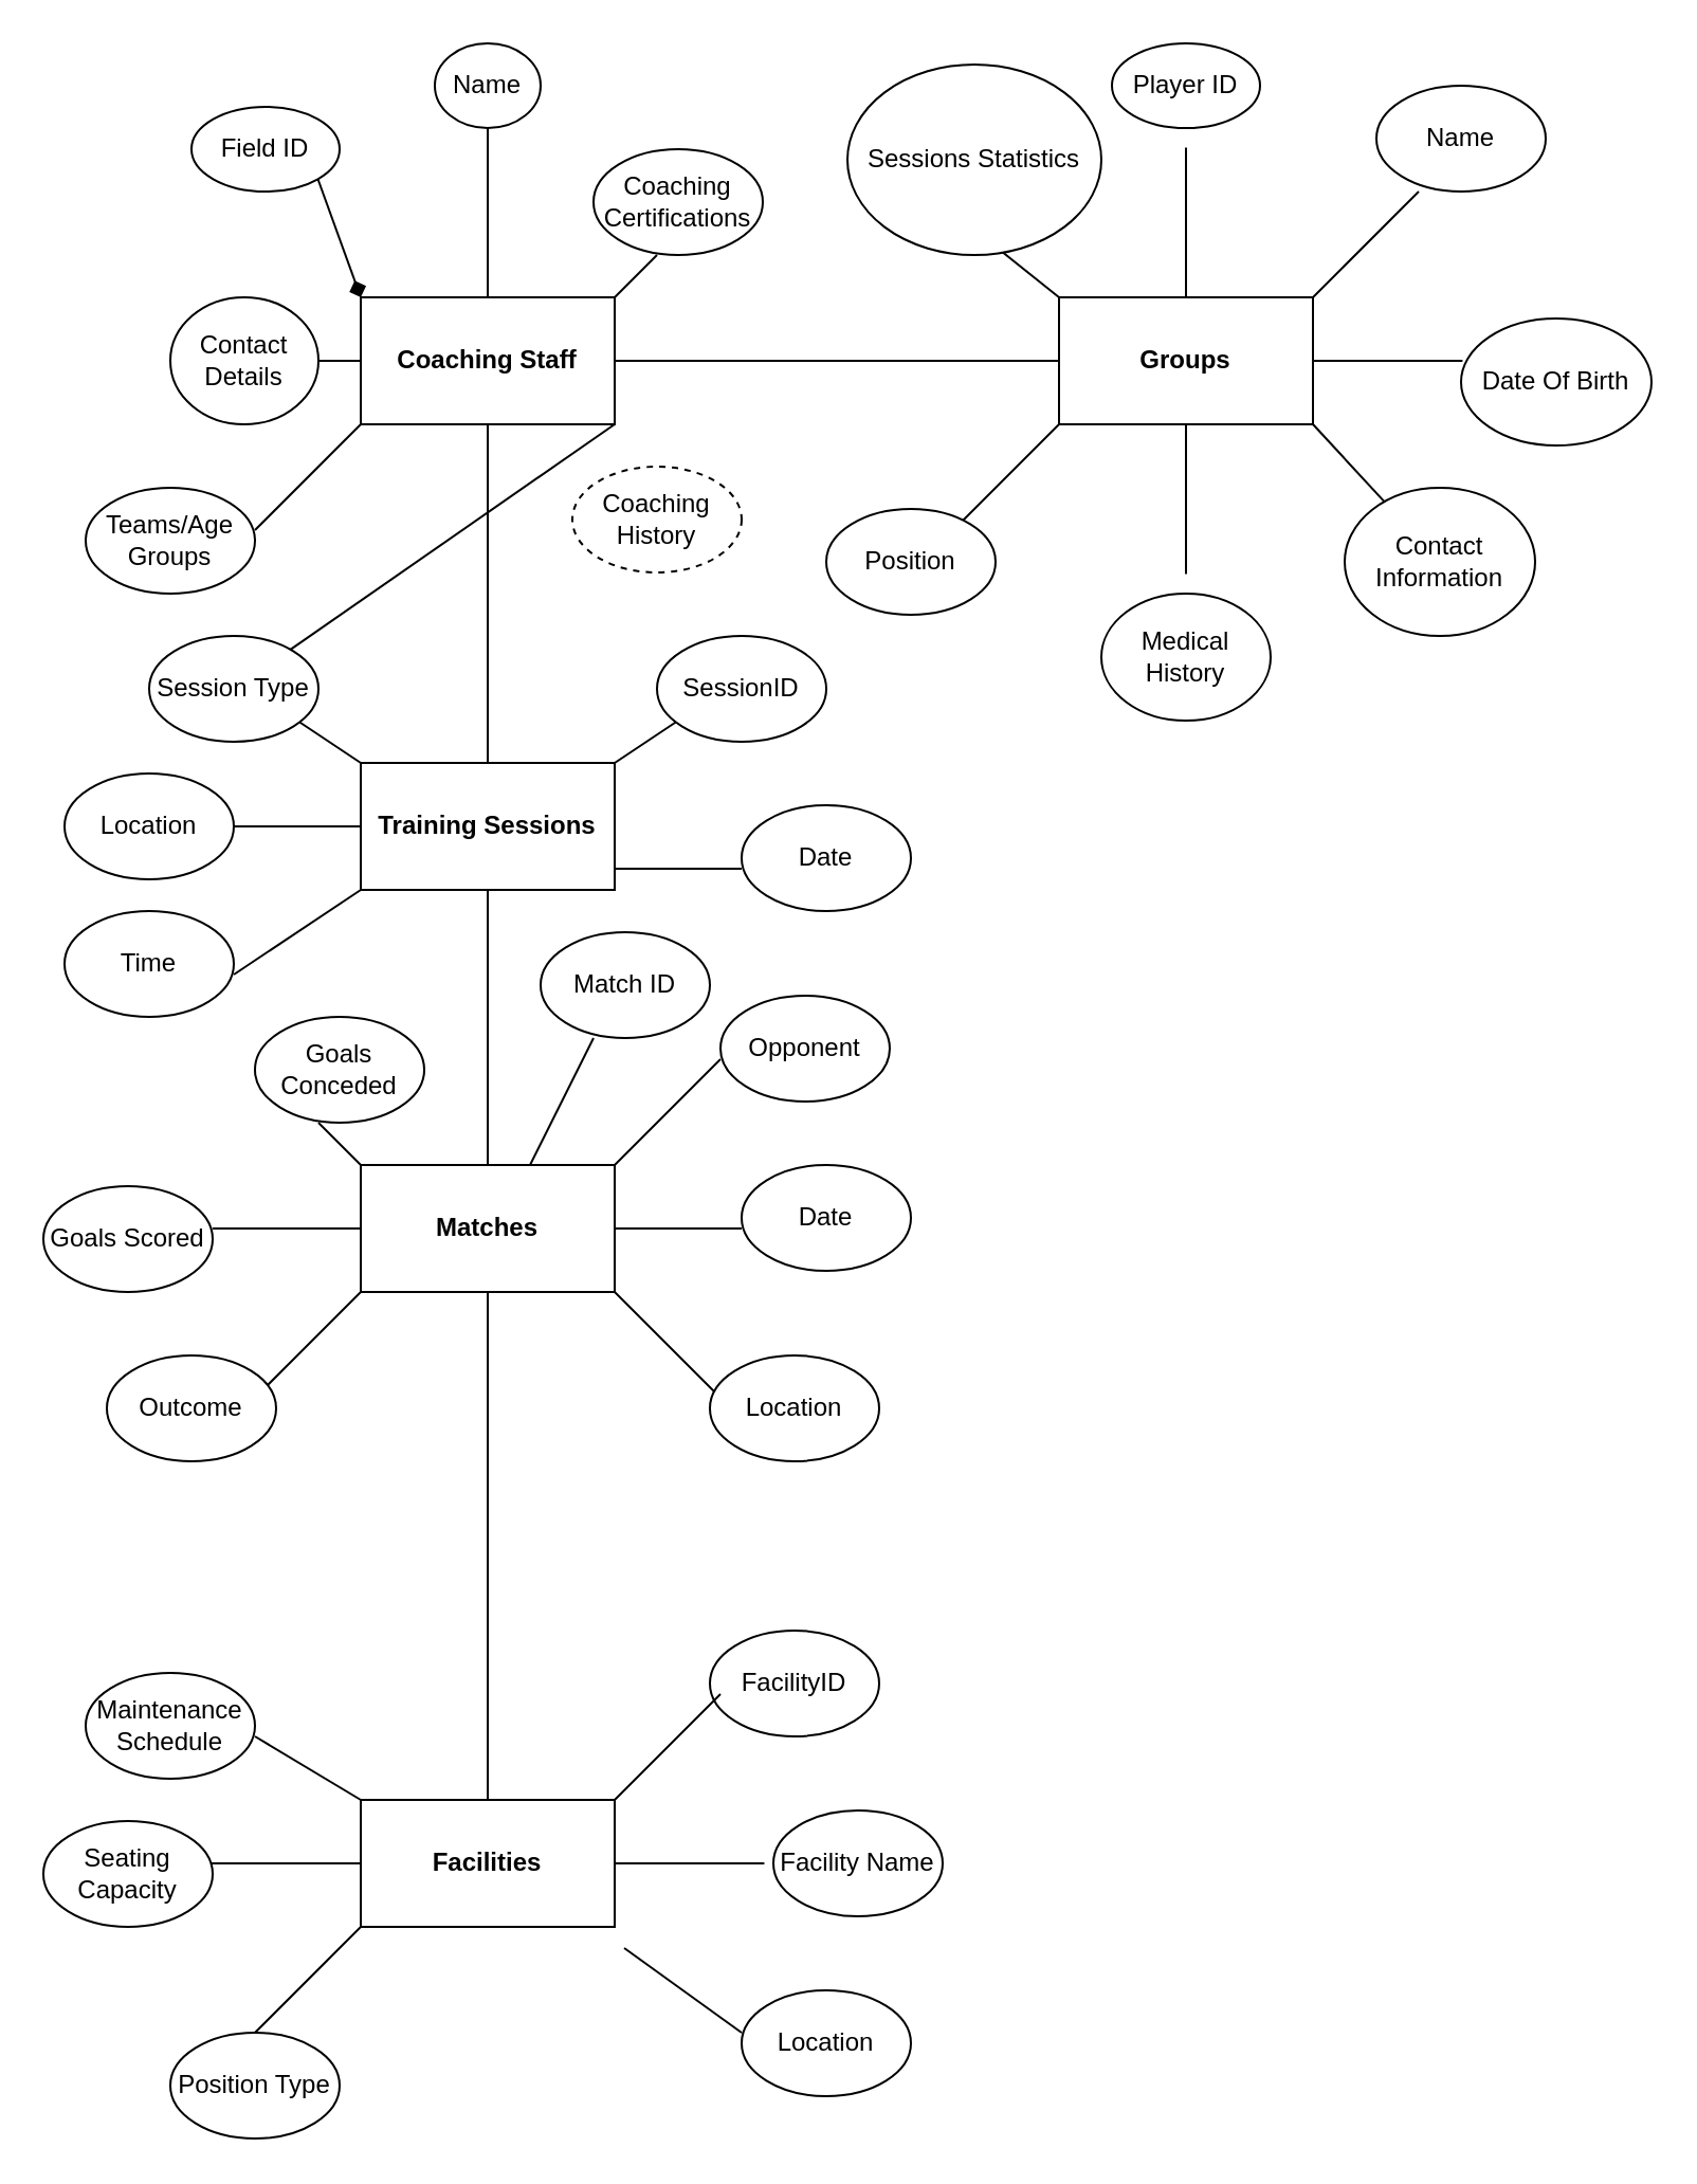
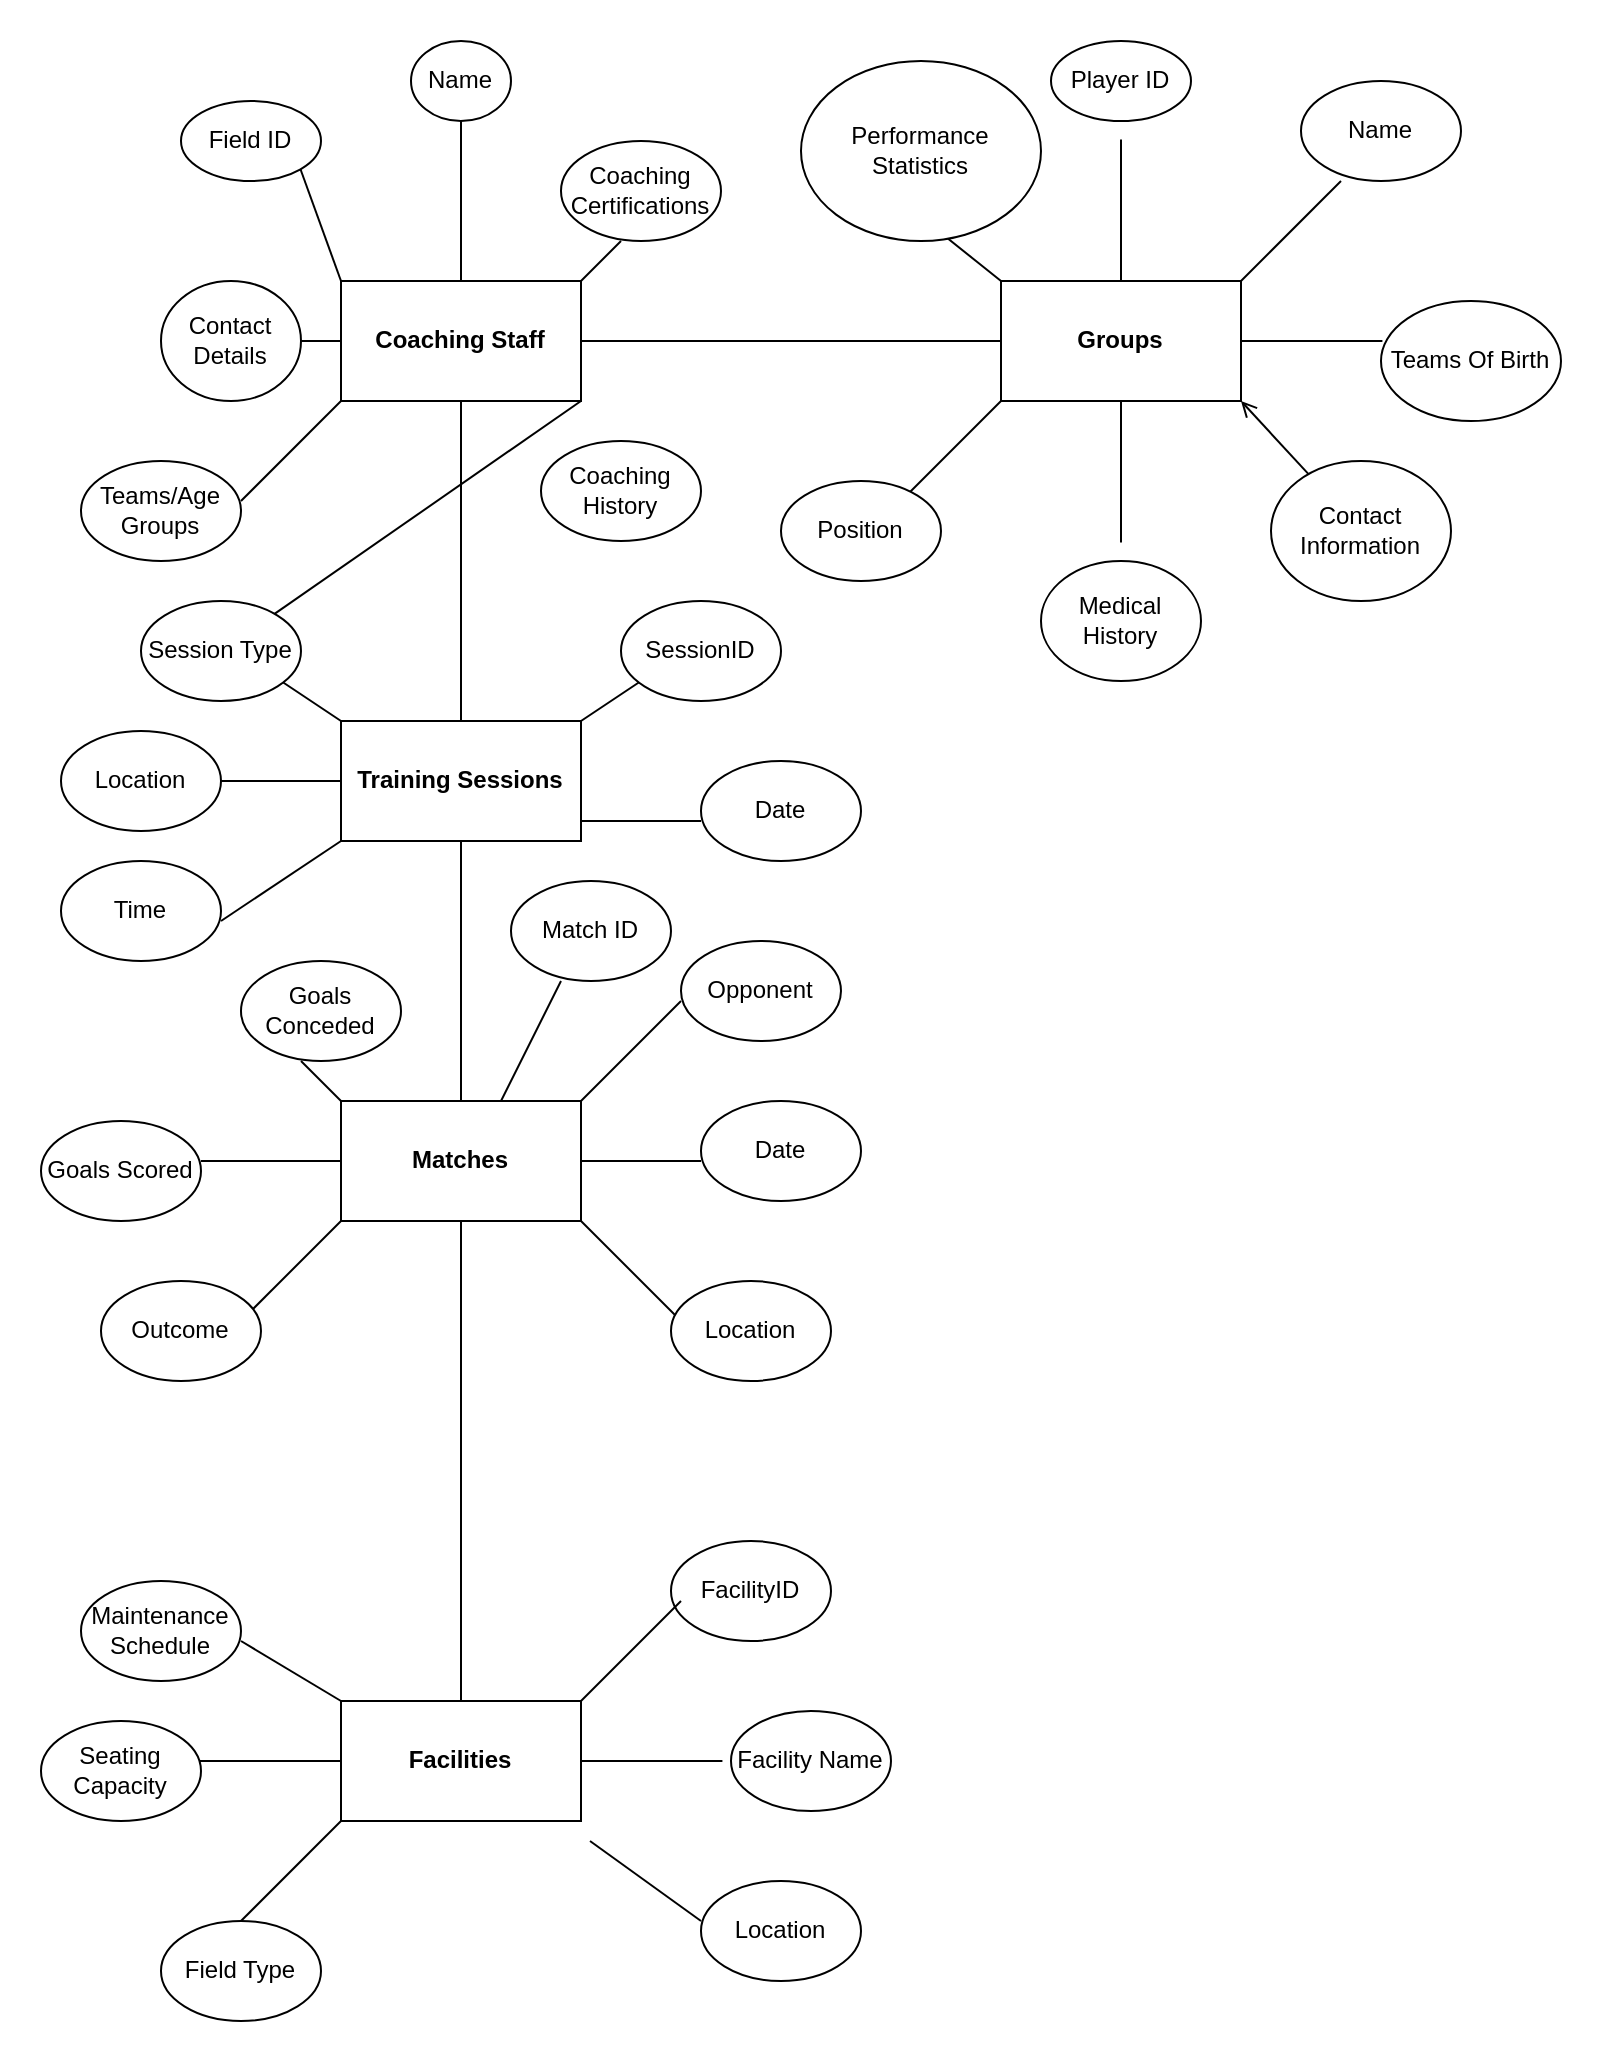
- <mxCell id="13" value="Sessions Statistics" style="ellipse;whiteSpace=wrap;html=1;" vertex="1" parent="1"><mxGeometry x="400" y="30" width="120" height="90" as="geometry" /></mxCell>
+ <mxCell id="13" value="Performance Statistics" style="ellipse;whiteSpace=wrap;html=1;" vertex="1" parent="1"><mxGeometry x="400" y="30" width="120" height="90" as="geometry" /></mxCell>
- <mxCell id="22" value="" style="endArrow=diamond;html=1;rounded=0;entryX=0;entryY=0;entryDx=0;entryDy=0;exitX=1;exitY=1;exitDx=0;exitDy=0;" edge="1" parent="1" source="21" target="18"><mxGeometry width="50" height="50" relative="1" as="geometry"><mxPoint x="140" y="160" as="sourcePoint" /><mxPoint x="190" y="110" as="targetPoint" /></mxGeometry></mxCell>
+ <mxCell id="22" value="" style="endArrow=none;html=1;rounded=0;entryX=0;entryY=0;entryDx=0;entryDy=0;exitX=1;exitY=1;exitDx=0;exitDy=0;" edge="1" parent="1" source="21" target="18"><mxGeometry width="50" height="50" relative="1" as="geometry"><mxPoint x="140" y="160" as="sourcePoint" /><mxPoint x="190" y="110" as="targetPoint" /></mxGeometry></mxCell>
- <mxCell id="14" value="Date Of Birth" style="ellipse;whiteSpace=wrap;html=1;" vertex="1" parent="1"><mxGeometry x="690" y="150" width="90" height="60" as="geometry" /></mxCell>
+ <mxCell id="14" value="Teams Of Birth" style="ellipse;whiteSpace=wrap;html=1;" vertex="1" parent="1"><mxGeometry x="690" y="150" width="90" height="60" as="geometry" /></mxCell>
- <mxCell id="10" value="" style="endArrow=none;html=1;rounded=0;entryX=1;entryY=1;entryDx=0;entryDy=0;" edge="1" parent="1" source="15" target="2"><mxGeometry width="50" height="50" relative="1" as="geometry"><mxPoint x="660" y="240" as="sourcePoint" /><mxPoint x="670" y="200" as="targetPoint" /></mxGeometry></mxCell>
+ <mxCell id="10" value="" style="endArrow=open;html=1;rounded=0;entryX=1;entryY=1;entryDx=0;entryDy=0;" edge="1" parent="1" source="15" target="2"><mxGeometry width="50" height="50" relative="1" as="geometry"><mxPoint x="660" y="240" as="sourcePoint" /><mxPoint x="670" y="200" as="targetPoint" /></mxGeometry></mxCell>
- <mxCell id="27" value="Coaching History" style="ellipse;whiteSpace=wrap;html=1;dashed=1;" vertex="1" parent="1"><mxGeometry x="270" y="220" width="80" height="50" as="geometry" /></mxCell>
+ <mxCell id="27" value="Coaching History" style="ellipse;whiteSpace=wrap;html=1;" vertex="1" parent="1"><mxGeometry x="270" y="220" width="80" height="50" as="geometry" /></mxCell>
- <mxCell id="61" value="Position Type" style="ellipse;whiteSpace=wrap;html=1;" vertex="1" parent="1"><mxGeometry x="80" y="960" width="80" height="50" as="geometry" /></mxCell>
+ <mxCell id="61" value="Field Type" style="ellipse;whiteSpace=wrap;html=1;" vertex="1" parent="1"><mxGeometry x="80" y="960" width="80" height="50" as="geometry" /></mxCell>
